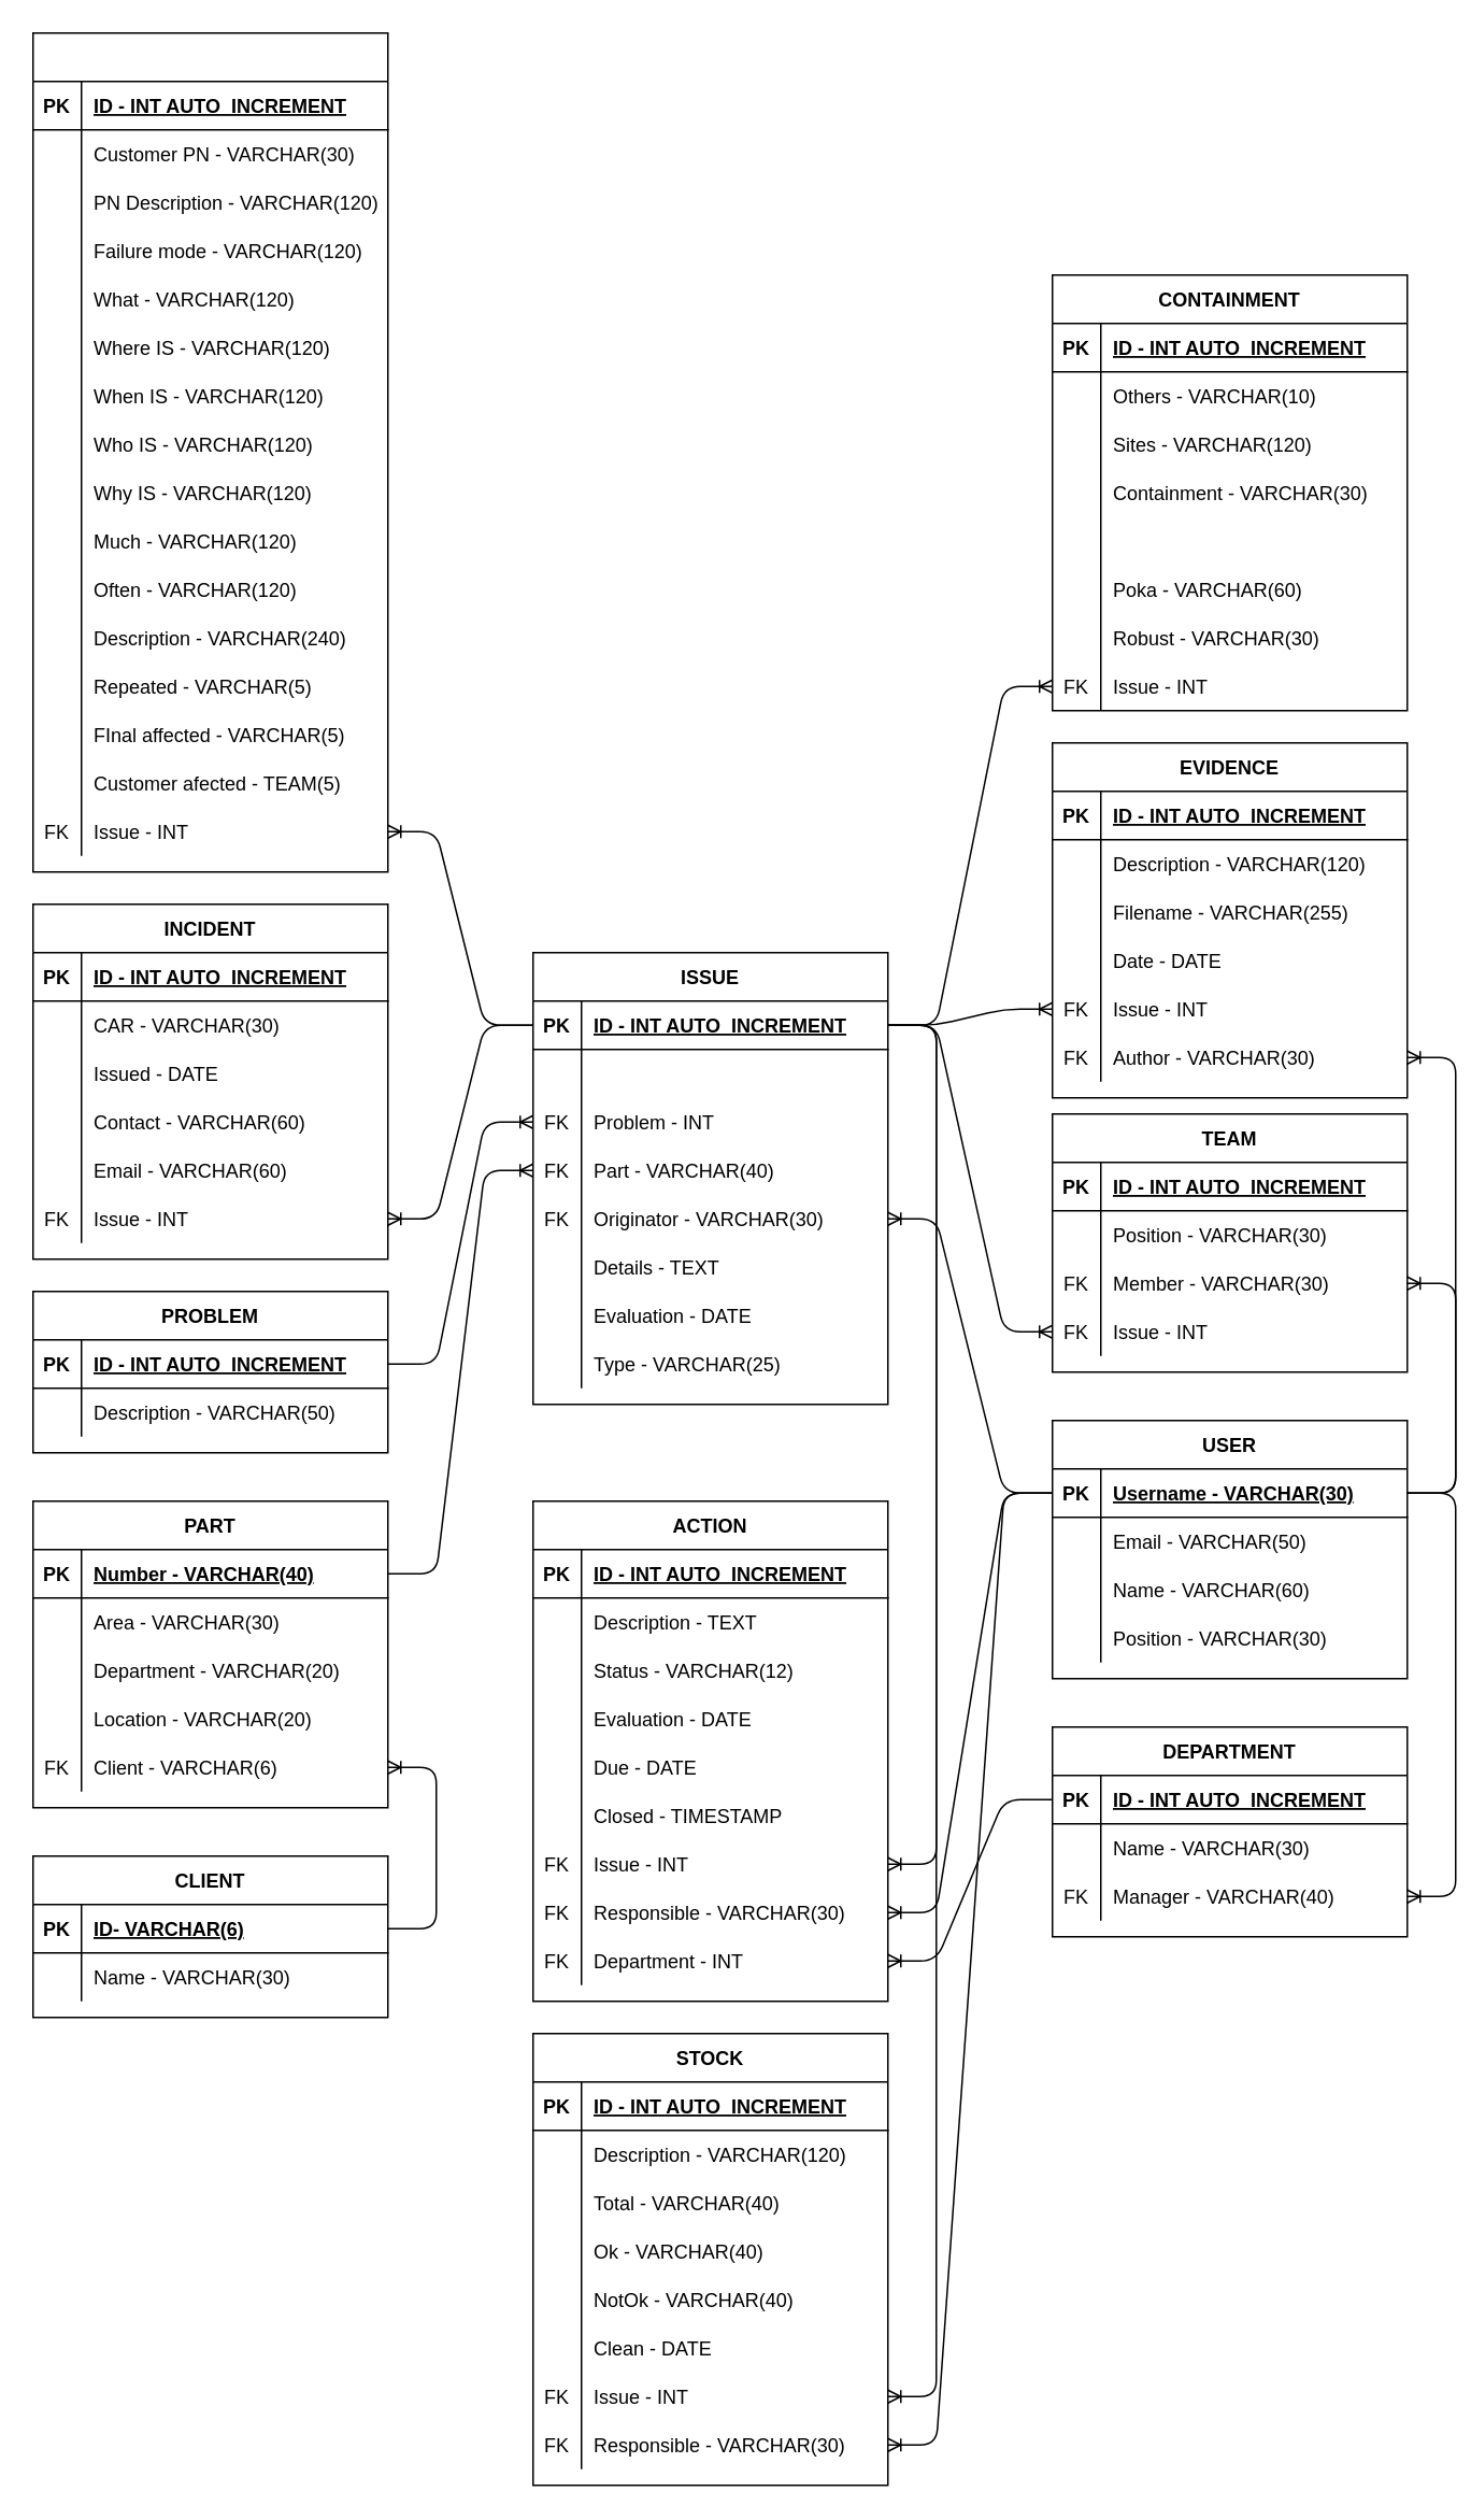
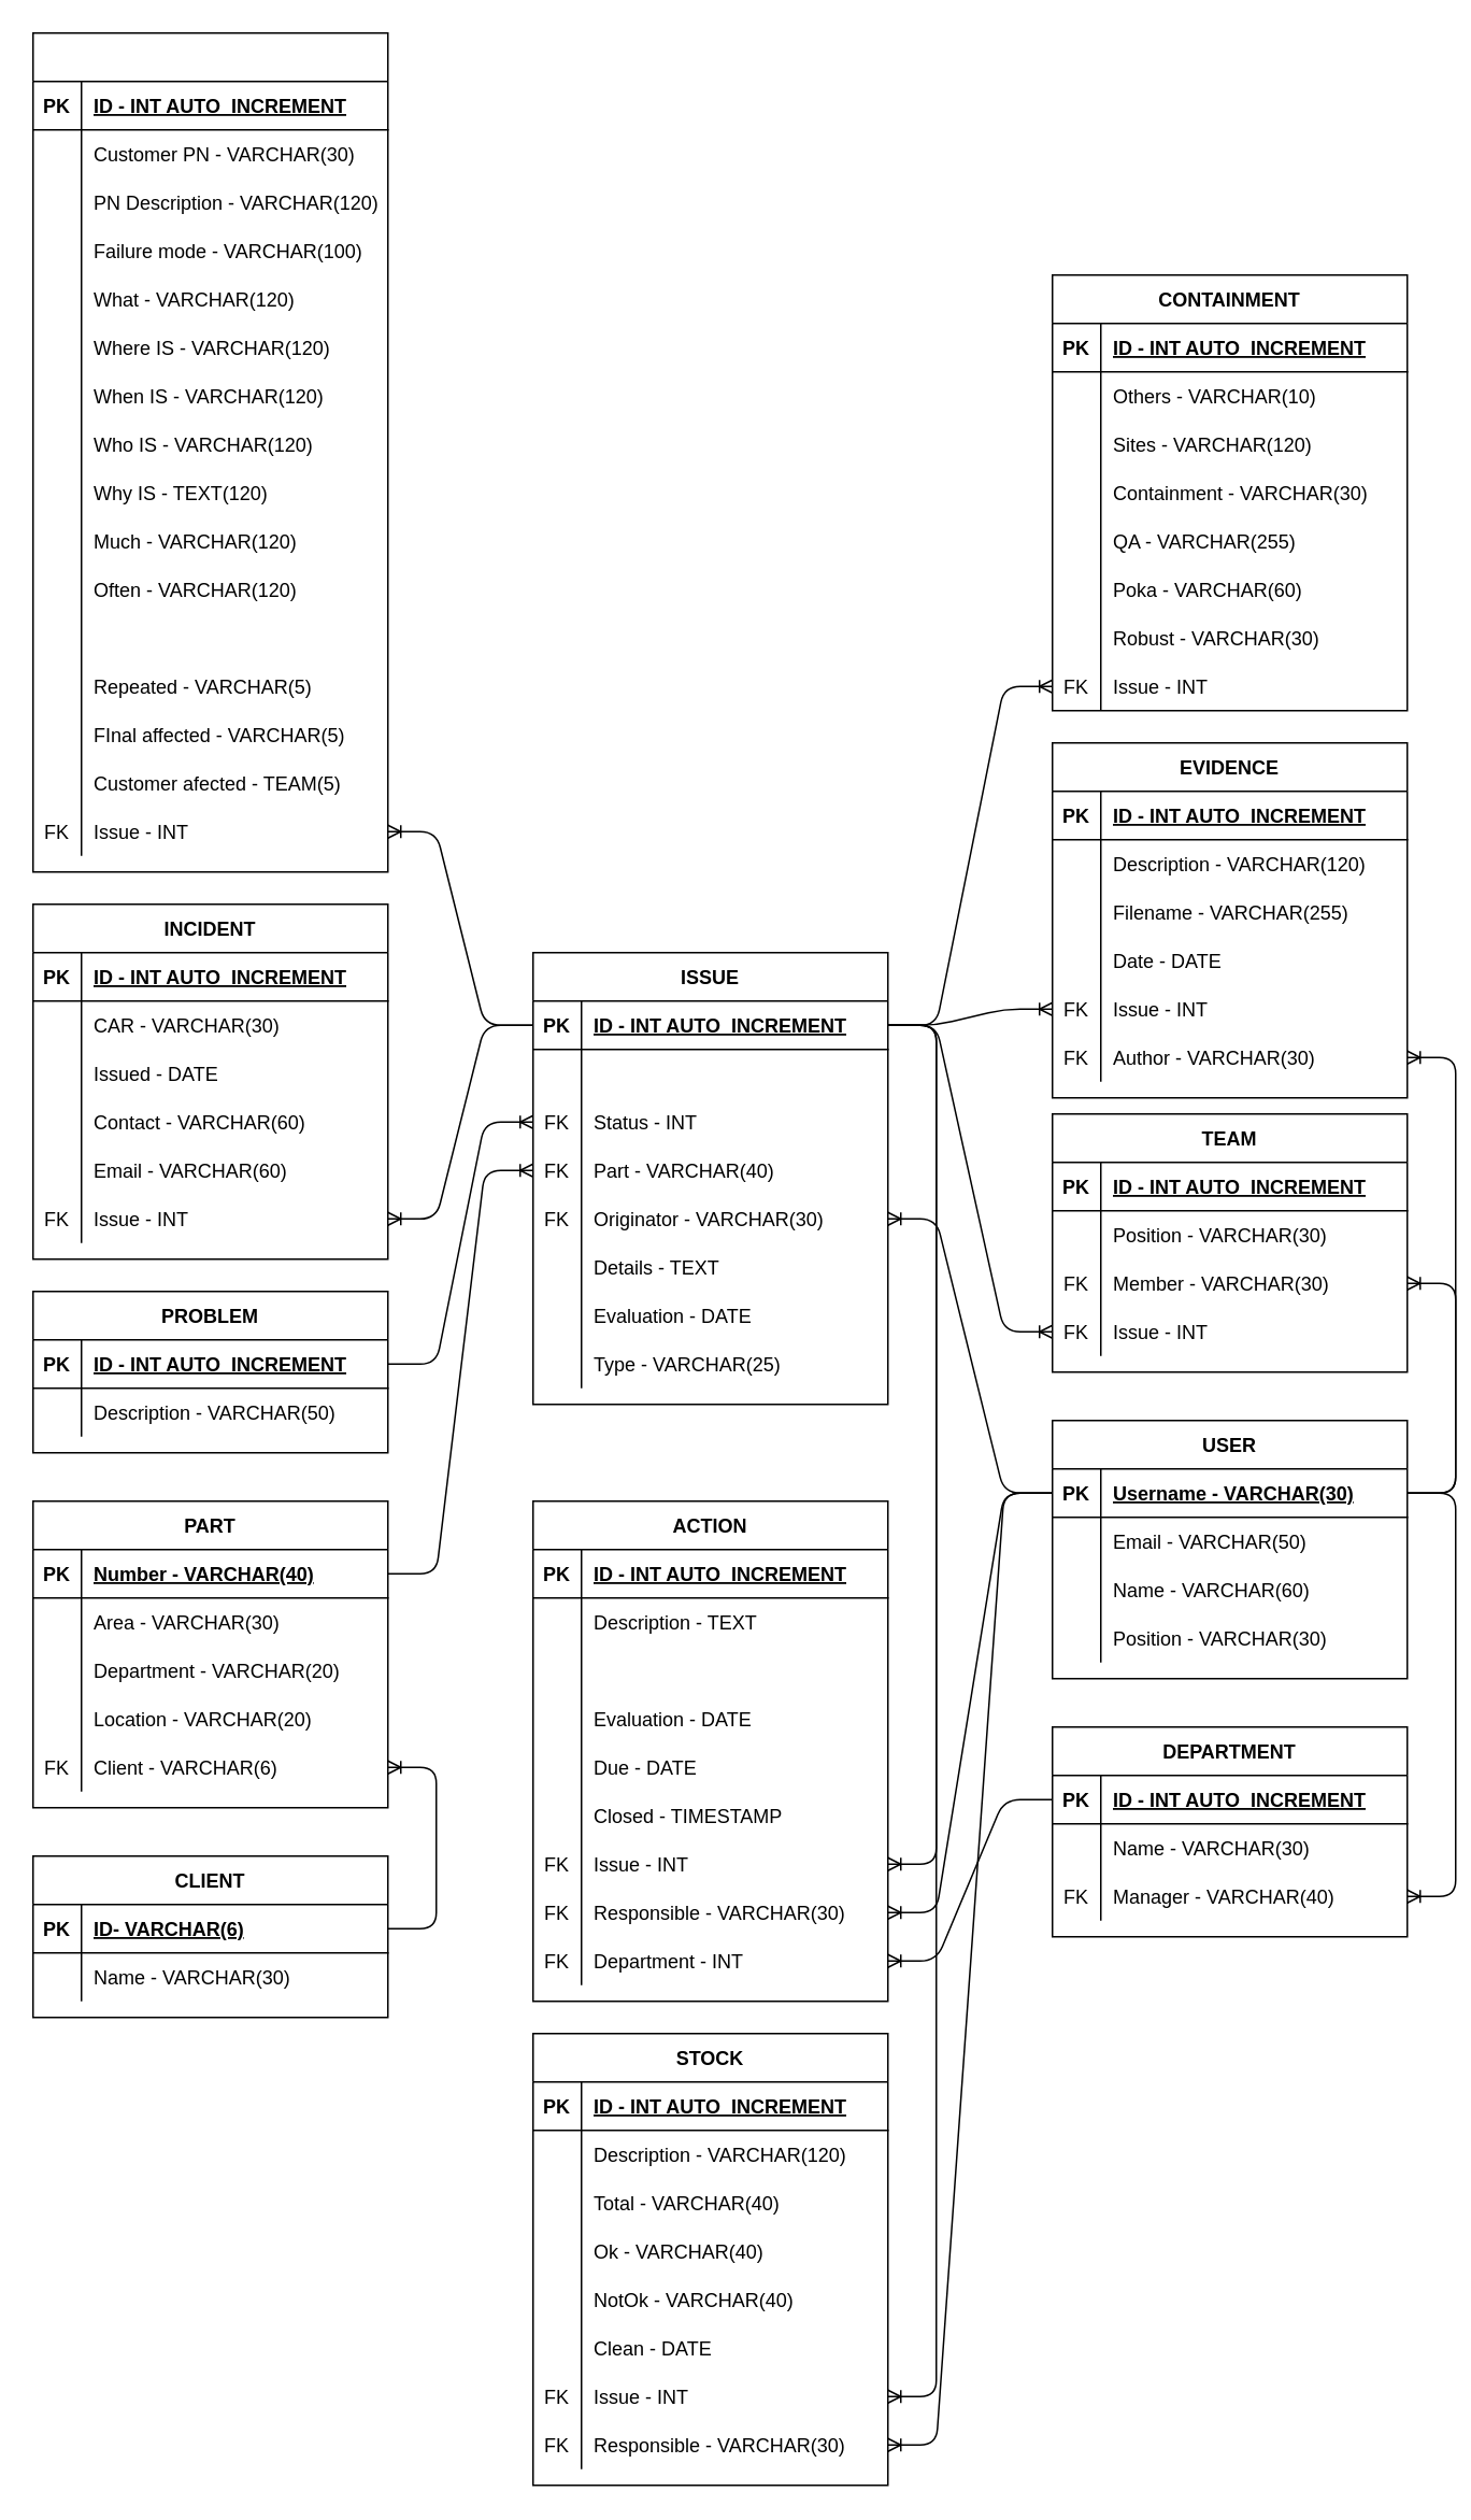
- <mxCell id="162" value="Failure mode - VARCHAR(120)" style="shape=partialRectangle;connectable=0;fillColor=none;top=0;left=0;bottom=0;right=0;align=left;spacingLeft=6;fontStyle=0;overflow=hidden;" parent="160" vertex="1"><mxGeometry x="30" width="190" height="30" as="geometry"><mxRectangle width="190" height="30" as="alternateBounds" /></mxGeometry></mxCell>
+ <mxCell id="162" value="Failure mode - VARCHAR(100)" style="shape=partialRectangle;connectable=0;fillColor=none;top=0;left=0;bottom=0;right=0;align=left;spacingLeft=6;fontStyle=0;overflow=hidden;" parent="160" vertex="1"><mxGeometry x="30" width="190" height="30" as="geometry"><mxRectangle width="190" height="30" as="alternateBounds" /></mxGeometry></mxCell>
- <mxCell id="177" value="Why IS - VARCHAR(120)" style="shape=partialRectangle;connectable=0;fillColor=none;top=0;left=0;bottom=0;right=0;align=left;spacingLeft=6;overflow=hidden;" parent="175" vertex="1"><mxGeometry x="30" width="190" height="30" as="geometry"><mxRectangle width="190" height="30" as="alternateBounds" /></mxGeometry></mxCell>
+ <mxCell id="177" value="Why IS - TEXT(120)" style="shape=partialRectangle;connectable=0;fillColor=none;top=0;left=0;bottom=0;right=0;align=left;spacingLeft=6;overflow=hidden;" parent="175" vertex="1"><mxGeometry x="30" width="190" height="30" as="geometry"><mxRectangle width="190" height="30" as="alternateBounds" /></mxGeometry></mxCell>
+ <mxCell id="236" value="QA - VARCHAR(255)" style="shape=partialRectangle;connectable=0;fillColor=none;top=0;left=0;bottom=0;right=0;align=left;spacingLeft=6;fontStyle=0;overflow=hidden;" vertex="1" parent="234"><mxGeometry x="30" width="190" height="30" as="geometry"><mxRectangle width="190" height="30" as="alternateBounds" /></mxGeometry></mxCell>
- <mxCell id="186" value="Description - VARCHAR(240)" style="shape=partialRectangle;connectable=0;fillColor=none;top=0;left=0;bottom=0;right=0;align=left;spacingLeft=6;overflow=hidden;" parent="184" vertex="1"><mxGeometry x="30" width="190" height="30" as="geometry"><mxRectangle width="190" height="30" as="alternateBounds" /></mxGeometry></mxCell>
- <mxCell id="40" value="Problem - INT" style="shape=partialRectangle;connectable=0;fillColor=none;top=0;left=0;bottom=0;right=0;align=left;spacingLeft=6;fontStyle=0;overflow=hidden;" parent="38" vertex="1"><mxGeometry x="30" width="190" height="30" as="geometry"><mxRectangle width="190" height="30" as="alternateBounds" /></mxGeometry></mxCell>
+ <mxCell id="40" value="Status - INT" style="shape=partialRectangle;connectable=0;fillColor=none;top=0;left=0;bottom=0;right=0;align=left;spacingLeft=6;fontStyle=0;overflow=hidden;" parent="38" vertex="1"><mxGeometry x="30" width="190" height="30" as="geometry"><mxRectangle width="190" height="30" as="alternateBounds" /></mxGeometry></mxCell>
- <mxCell id="78" value="Status - VARCHAR(12)" style="shape=partialRectangle;connectable=0;fillColor=none;top=0;left=0;bottom=0;right=0;align=left;spacingLeft=6;overflow=hidden;" parent="76" vertex="1"><mxGeometry x="30" width="190" height="30" as="geometry"><mxRectangle width="190" height="30" as="alternateBounds" /></mxGeometry></mxCell>
